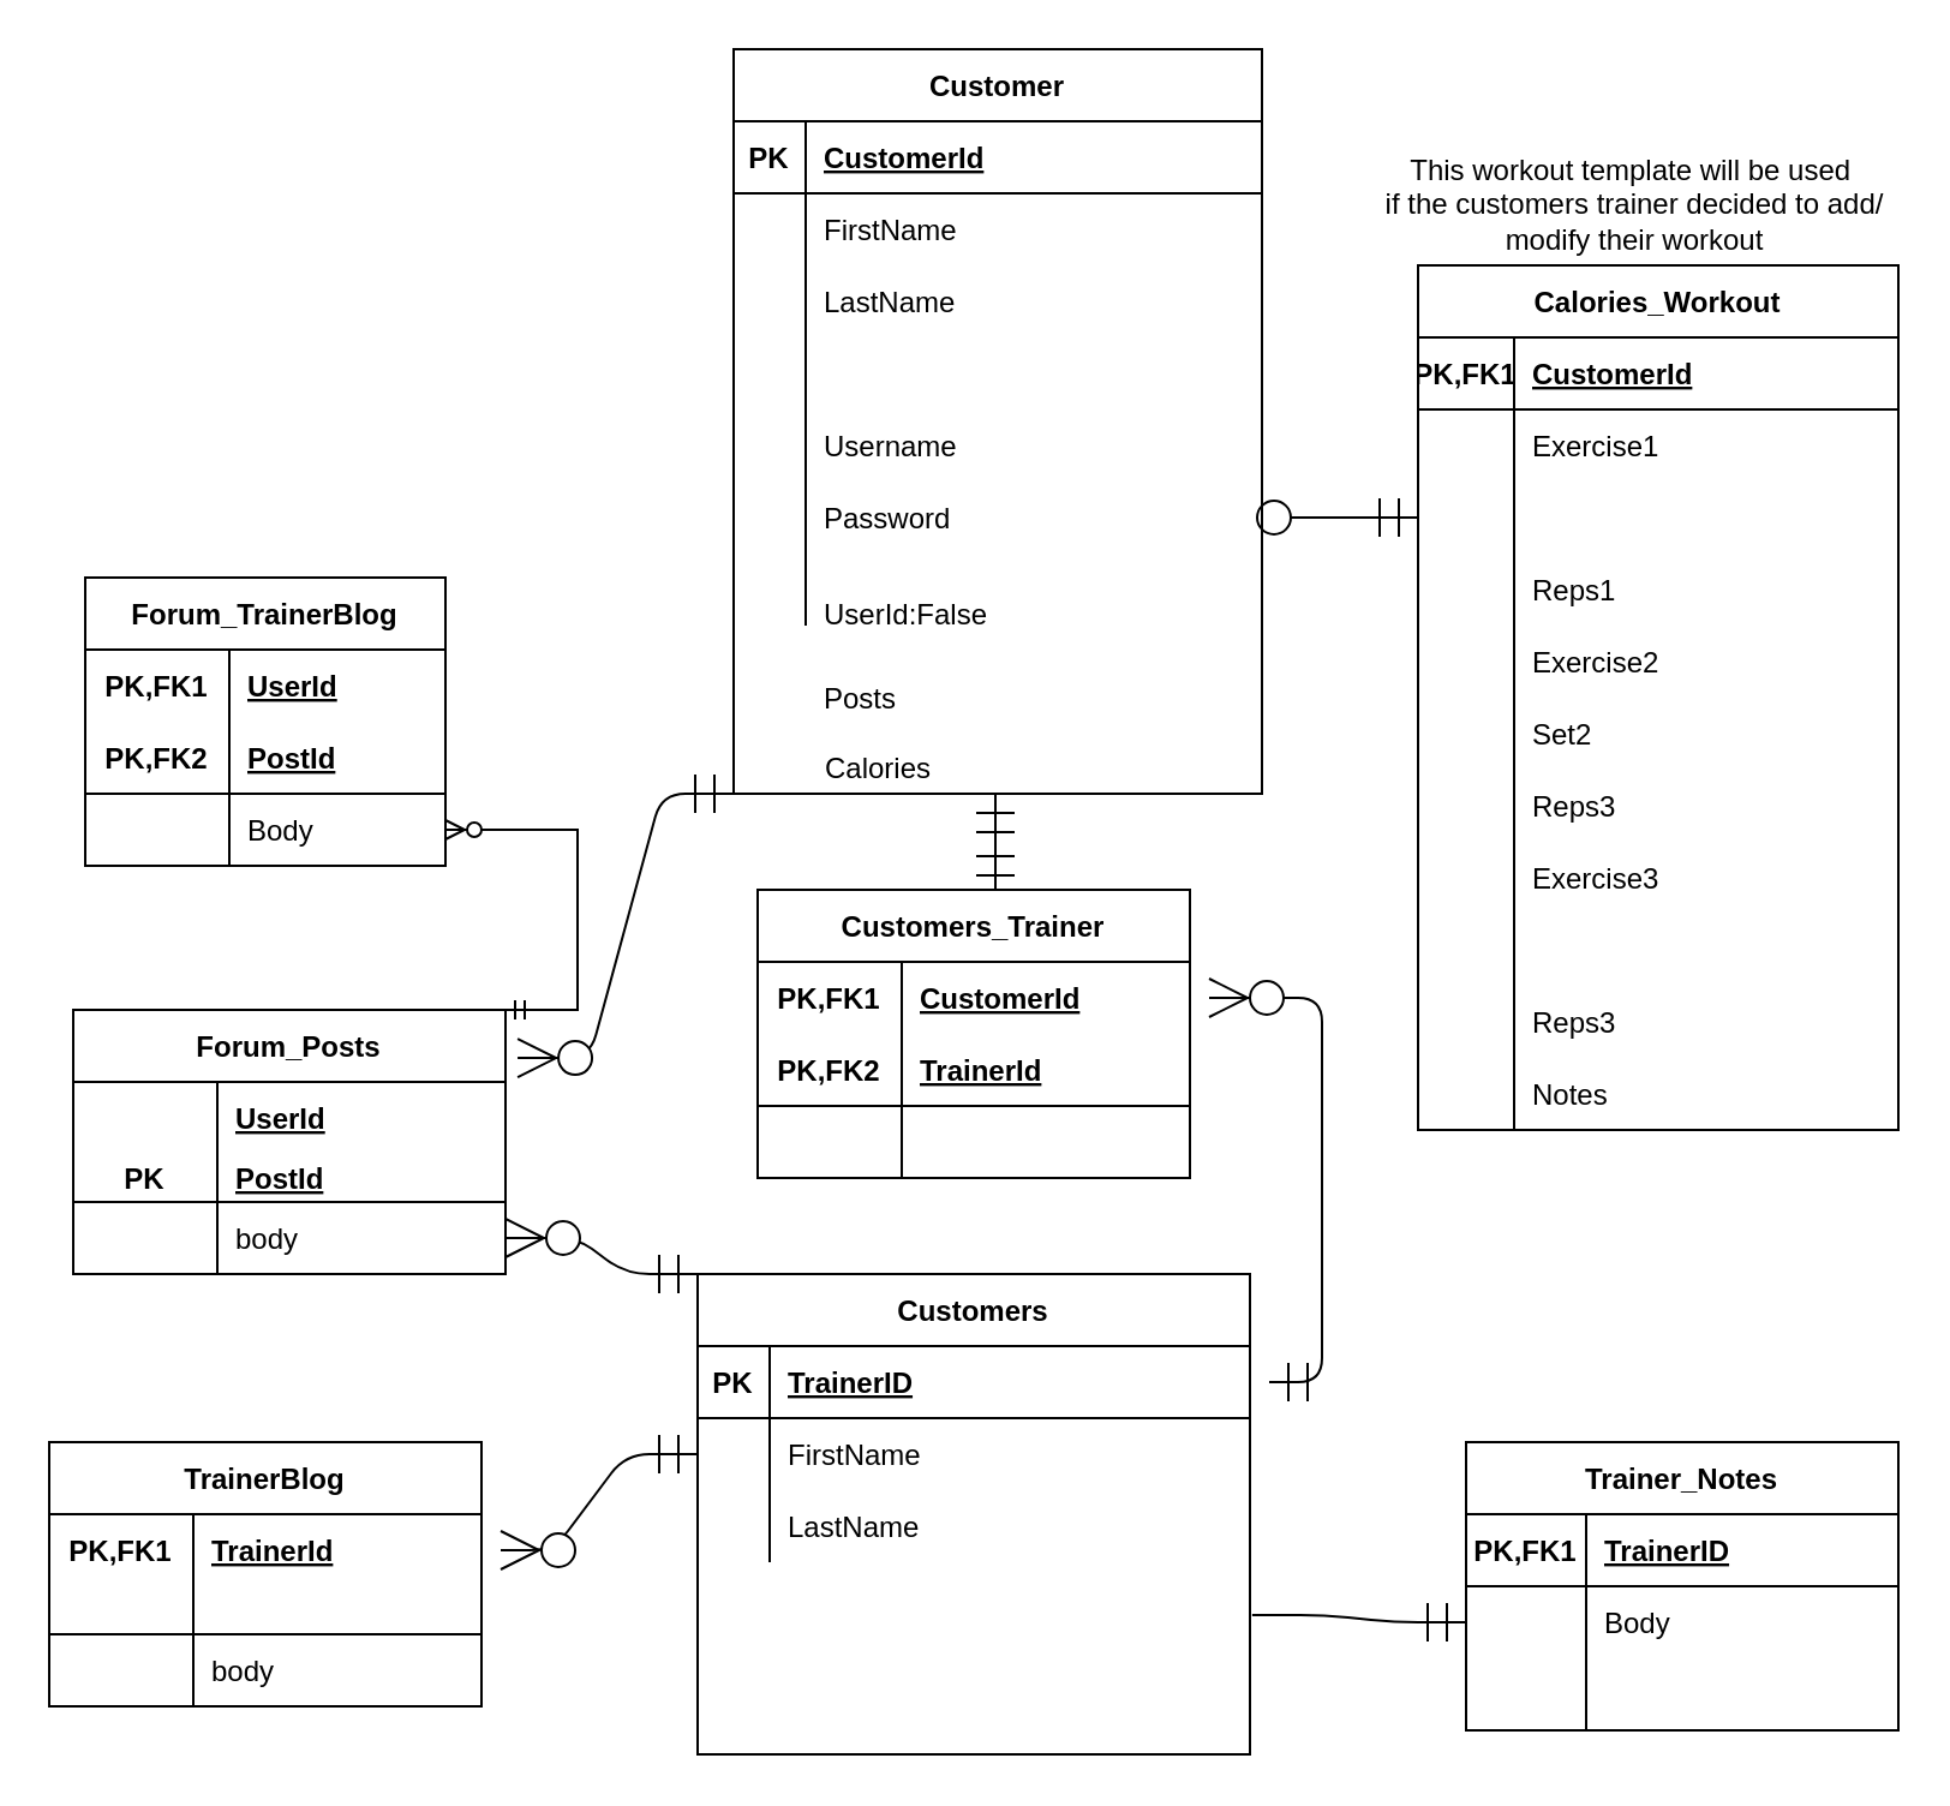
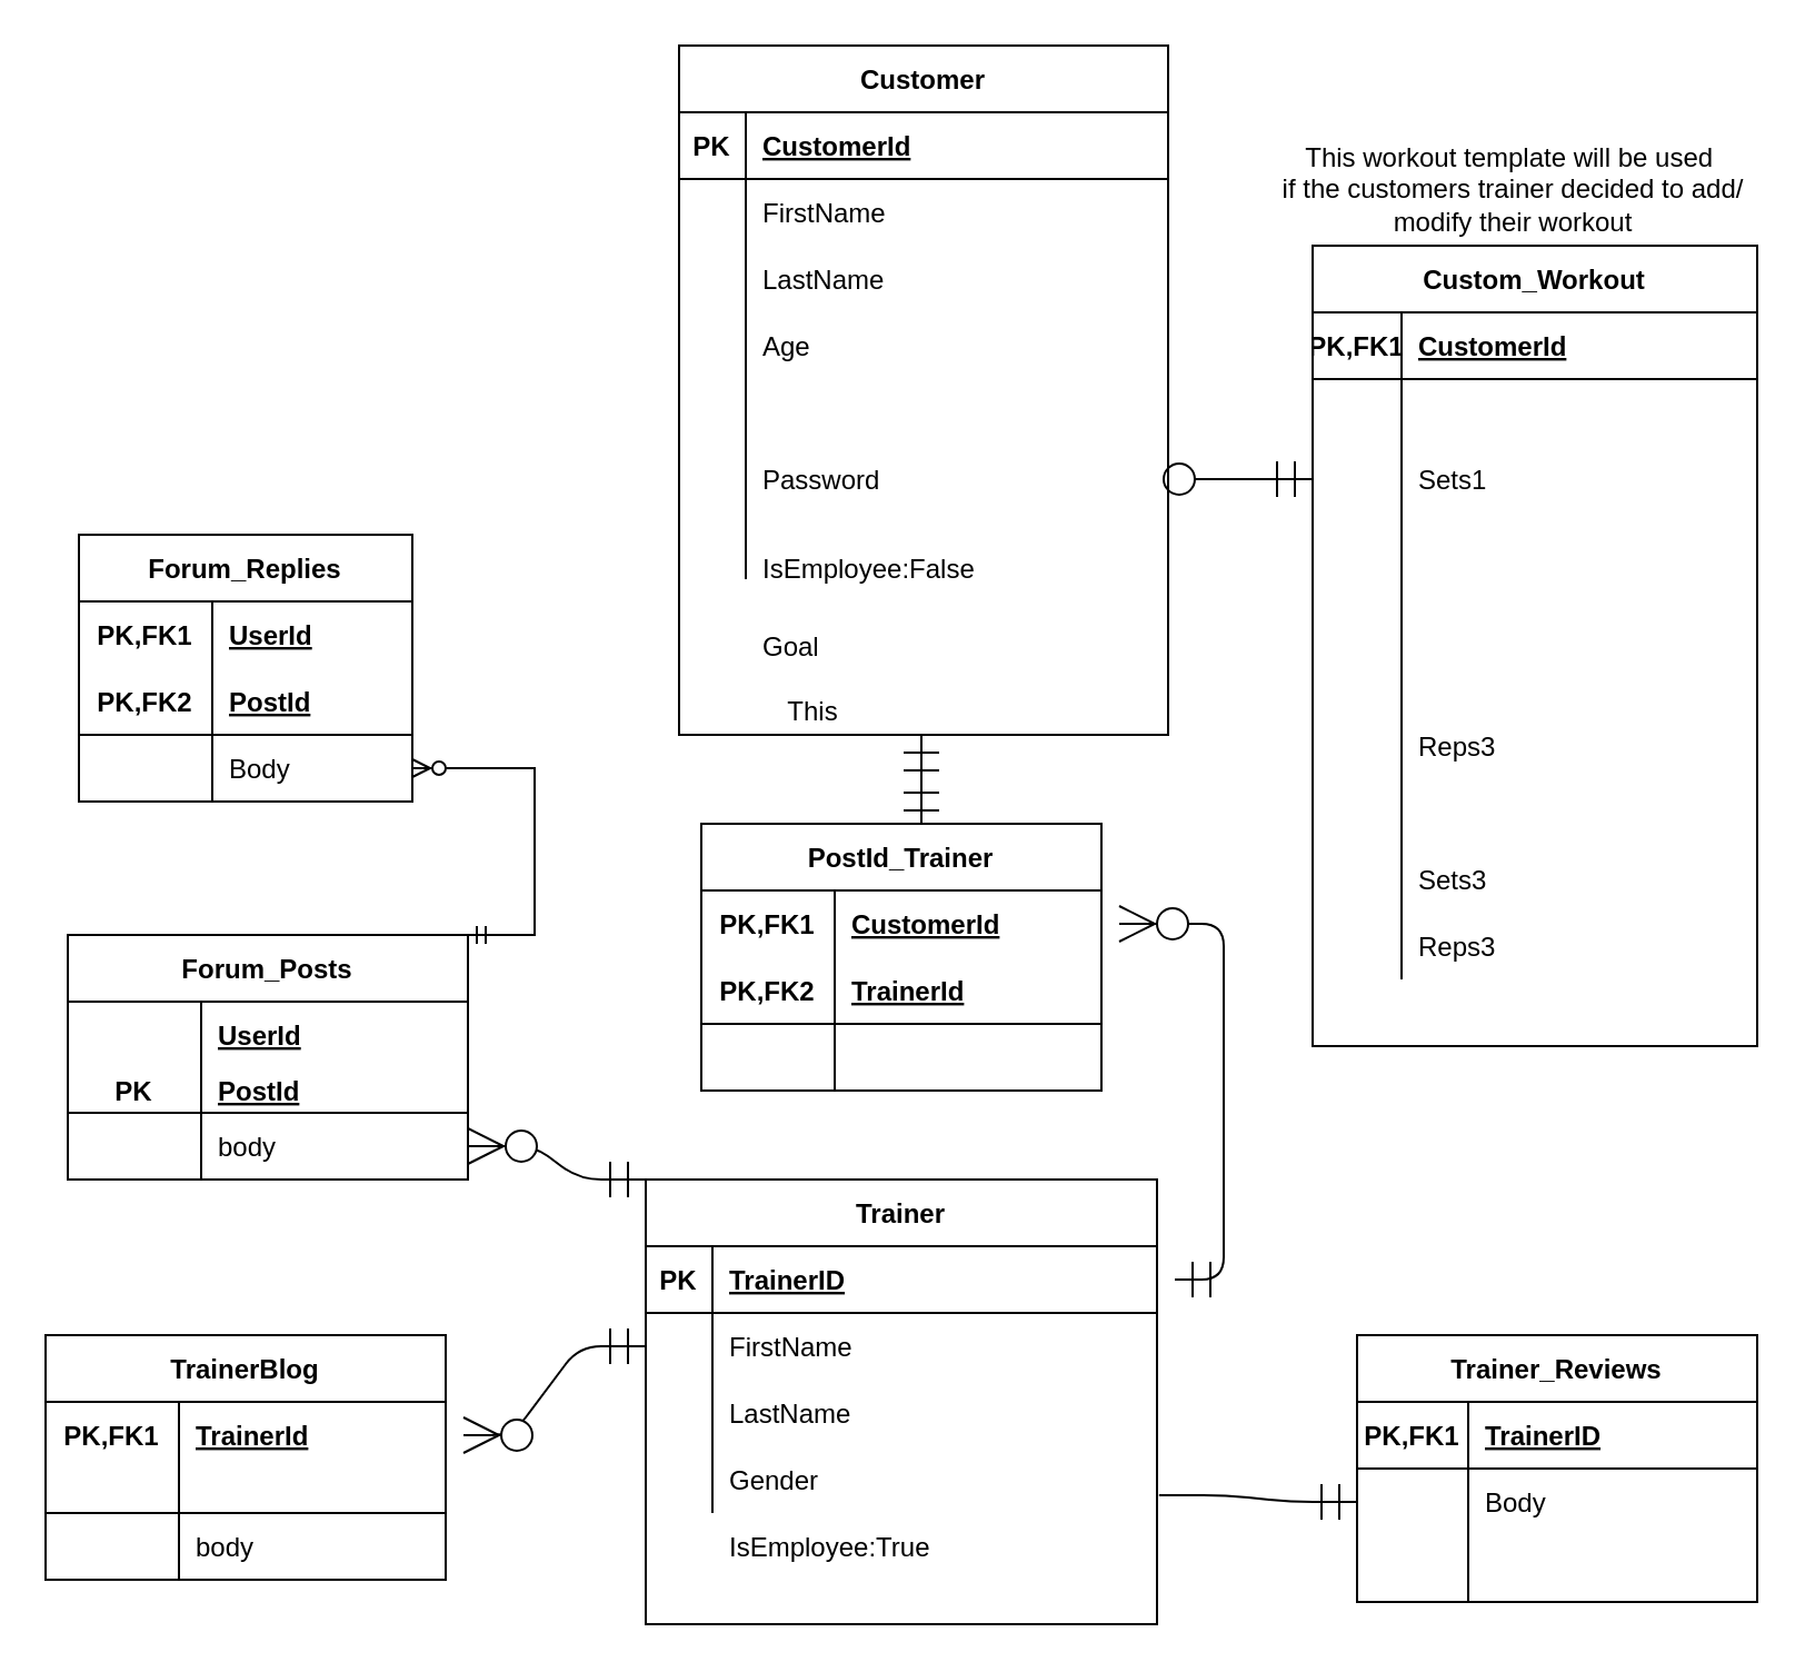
- <mxCell id="85" value="Calories_Workout" style="shape=table;startSize=30;container=1;collapsible=1;childLayout=tableLayout;fixedRows=1;rowLines=0;fontStyle=1;align=center;resizeLast=1;hachureGap=4;pointerEvents=0;" parent="1" vertex="1"><mxGeometry x="590" y="110" width="200" height="360" as="geometry" /></mxCell>
+ <mxCell id="85" value="Custom_Workout" style="shape=table;startSize=30;container=1;collapsible=1;childLayout=tableLayout;fixedRows=1;rowLines=0;fontStyle=1;align=center;resizeLast=1;hachureGap=4;pointerEvents=0;" parent="1" vertex="1"><mxGeometry x="590" y="110" width="200" height="360" as="geometry" /></mxCell>
+ <mxCell id="15" value="Age" style="shape=partialRectangle;connectable=0;fillColor=none;top=0;left=0;bottom=0;right=0;align=left;spacingLeft=6;overflow=hidden;" parent="13" vertex="1"><mxGeometry x="30" width="190" height="30" as="geometry"><mxRectangle width="190" height="30" as="alternateBounds" /></mxGeometry></mxCell>
- <mxCell id="18" value="Username" style="shape=partialRectangle;connectable=0;fillColor=none;top=0;left=0;bottom=0;right=0;align=left;spacingLeft=6;overflow=hidden;" parent="16" vertex="1"><mxGeometry x="30" width="190" height="30" as="geometry"><mxRectangle width="190" height="30" as="alternateBounds" /></mxGeometry></mxCell>
- <mxCell id="91" value="Exercise1" style="shape=partialRectangle;connectable=0;fillColor=none;top=0;left=0;bottom=0;right=0;align=left;spacingLeft=6;overflow=hidden;" parent="89" vertex="1"><mxGeometry x="40" width="160" height="30" as="geometry"><mxRectangle width="160" height="30" as="alternateBounds" /></mxGeometry></mxCell>
+ <mxCell id="94" value="Sets1    " style="shape=partialRectangle;connectable=0;fillColor=none;top=0;left=0;bottom=0;right=0;align=left;spacingLeft=6;overflow=hidden;" parent="92" vertex="1"><mxGeometry x="40" width="160" height="30" as="geometry"><mxRectangle width="160" height="30" as="alternateBounds" /></mxGeometry></mxCell>
- <mxCell id="97" value="Reps1" style="shape=partialRectangle;connectable=0;fillColor=none;top=0;left=0;bottom=0;right=0;align=left;spacingLeft=6;overflow=hidden;" parent="95" vertex="1"><mxGeometry x="40" width="160" height="30" as="geometry"><mxRectangle width="160" height="30" as="alternateBounds" /></mxGeometry></mxCell>
- <mxCell id="121" value="Forum_TrainerBlog" style="shape=table;startSize=30;container=1;collapsible=1;childLayout=tableLayout;fixedRows=1;rowLines=0;fontStyle=1;align=center;resizeLast=1;" vertex="1" parent="1"><mxGeometry x="35" y="240" width="150" height="120" as="geometry" /></mxCell>
+ <mxCell id="121" value="Forum_Replies" style="shape=table;startSize=30;container=1;collapsible=1;childLayout=tableLayout;fixedRows=1;rowLines=0;fontStyle=1;align=center;resizeLast=1;" vertex="1" parent="1"><mxGeometry x="35" y="240" width="150" height="120" as="geometry" /></mxCell>
- <mxCell id="25" value="UserId:False" style="shape=partialRectangle;connectable=0;fillColor=none;top=0;left=0;bottom=0;right=0;align=left;spacingLeft=6;overflow=hidden;" parent="1" vertex="1"><mxGeometry x="335" y="240" width="190" height="30" as="geometry"><mxRectangle width="190" height="30" as="alternateBounds" /></mxGeometry></mxCell>
+ <mxCell id="25" value="IsEmployee:False" style="shape=partialRectangle;connectable=0;fillColor=none;top=0;left=0;bottom=0;right=0;align=left;spacingLeft=6;overflow=hidden;" parent="1" vertex="1"><mxGeometry x="335" y="240" width="190" height="30" as="geometry"><mxRectangle width="190" height="30" as="alternateBounds" /></mxGeometry></mxCell>
- <mxCell id="100" value="Exercise2" style="shape=partialRectangle;connectable=0;fillColor=none;top=0;left=0;bottom=0;right=0;align=left;spacingLeft=6;overflow=hidden;" vertex="1" parent="98"><mxGeometry x="40" width="160" height="30" as="geometry"><mxRectangle width="160" height="30" as="alternateBounds" /></mxGeometry></mxCell>
- <mxCell id="26" value="Posts" style="shape=partialRectangle;connectable=0;fillColor=none;top=0;left=0;bottom=0;right=0;align=left;spacingLeft=6;overflow=hidden;" parent="1" vertex="1"><mxGeometry x="335" y="280" width="190" height="20" as="geometry"><mxRectangle width="190" height="30" as="alternateBounds" /></mxGeometry></mxCell>
+ <mxCell id="26" value="Goal" style="shape=partialRectangle;connectable=0;fillColor=none;top=0;left=0;bottom=0;right=0;align=left;spacingLeft=6;overflow=hidden;" parent="1" vertex="1"><mxGeometry x="335" y="280" width="190" height="20" as="geometry"><mxRectangle width="190" height="30" as="alternateBounds" /></mxGeometry></mxCell>
- <mxCell id="103" value="Set2" style="shape=partialRectangle;connectable=0;fillColor=none;top=0;left=0;bottom=0;right=0;align=left;spacingLeft=6;overflow=hidden;" vertex="1" parent="101"><mxGeometry x="40" width="160" height="30" as="geometry"><mxRectangle width="160" height="30" as="alternateBounds" /></mxGeometry></mxCell>
- <mxCell id="131" value="Calories" style="text;html=1;align=center;verticalAlign=middle;resizable=0;points=[];autosize=1;strokeColor=none;fillColor=none;" vertex="1" parent="1"><mxGeometry x="335" y="310" width="60" height="20" as="geometry" /></mxCell>
+ <mxCell id="131" value="This" style="text;html=1;align=center;verticalAlign=middle;resizable=0;points=[];autosize=1;strokeColor=none;fillColor=none;" vertex="1" parent="1"><mxGeometry x="335" y="310" width="60" height="20" as="geometry" /></mxCell>
- <mxCell id="109" value="Exercise3" style="shape=partialRectangle;connectable=0;fillColor=none;top=0;left=0;bottom=0;right=0;align=left;spacingLeft=6;overflow=hidden;" vertex="1" parent="107"><mxGeometry x="40" width="160" height="30" as="geometry"><mxRectangle width="160" height="30" as="alternateBounds" /></mxGeometry></mxCell>
- <mxCell id="72" value="" style="edgeStyle=entityRelationEdgeStyle;fontSize=12;html=1;endArrow=ERzeroToMany;startArrow=ERmandOne;startSize=14;endSize=14;sourcePerimeterSpacing=8;targetPerimeterSpacing=8;strokeColor=default;exitX=0;exitY=1;exitDx=0;exitDy=0;entryX=1.028;entryY=0.182;entryDx=0;entryDy=0;entryPerimeter=0;" parent="1" source="3" target="63" edge="1"><mxGeometry width="100" height="100" relative="1" as="geometry"><mxPoint x="130" y="360" as="sourcePoint" /><mxPoint x="310" y="290" as="targetPoint" /></mxGeometry></mxCell>
- <mxCell id="40" value="Customers_Trainer" style="shape=table;startSize=30;container=1;collapsible=1;childLayout=tableLayout;fixedRows=1;rowLines=0;fontStyle=1;align=center;resizeLast=1;hachureGap=4;pointerEvents=0;" parent="1" vertex="1"><mxGeometry x="315" y="370" width="180" height="120" as="geometry" /></mxCell>
+ <mxCell id="40" value="PostId_Trainer" style="shape=table;startSize=30;container=1;collapsible=1;childLayout=tableLayout;fixedRows=1;rowLines=0;fontStyle=1;align=center;resizeLast=1;hachureGap=4;pointerEvents=0;" parent="1" vertex="1"><mxGeometry x="315" y="370" width="180" height="120" as="geometry" /></mxCell>
+ <mxCell id="112" value="Sets3" style="shape=partialRectangle;connectable=0;fillColor=none;top=0;left=0;bottom=0;right=0;align=left;spacingLeft=6;overflow=hidden;" vertex="1" parent="110"><mxGeometry x="40" width="160" height="30" as="geometry"><mxRectangle width="160" height="30" as="alternateBounds" /></mxGeometry></mxCell>
- <mxCell id="118" value="Notes" style="shape=partialRectangle;connectable=0;fillColor=none;top=0;left=0;bottom=0;right=0;align=left;spacingLeft=6;overflow=hidden;" vertex="1" parent="116"><mxGeometry x="40" width="160" height="30" as="geometry"><mxRectangle width="160" height="30" as="alternateBounds" /></mxGeometry></mxCell>
- <mxCell id="27" value="Customers" style="shape=table;startSize=30;container=1;collapsible=1;childLayout=tableLayout;fixedRows=1;rowLines=0;fontStyle=1;align=center;resizeLast=1;hachureGap=4;pointerEvents=0;" parent="1" vertex="1"><mxGeometry x="290" y="530" width="230" height="200" as="geometry" /></mxCell>
+ <mxCell id="27" value="Trainer" style="shape=table;startSize=30;container=1;collapsible=1;childLayout=tableLayout;fixedRows=1;rowLines=0;fontStyle=1;align=center;resizeLast=1;hachureGap=4;pointerEvents=0;" parent="1" vertex="1"><mxGeometry x="290" y="530" width="230" height="200" as="geometry" /></mxCell>
- <mxCell id="52" value="Trainer_Notes" style="shape=table;startSize=30;container=1;collapsible=1;childLayout=tableLayout;fixedRows=1;rowLines=0;fontStyle=1;align=center;resizeLast=1;hachureGap=4;pointerEvents=0;" parent="1" vertex="1"><mxGeometry x="610" y="600" width="180" height="120" as="geometry" /></mxCell>
+ <mxCell id="52" value="Trainer_Reviews" style="shape=table;startSize=30;container=1;collapsible=1;childLayout=tableLayout;fixedRows=1;rowLines=0;fontStyle=1;align=center;resizeLast=1;hachureGap=4;pointerEvents=0;" parent="1" vertex="1"><mxGeometry x="610" y="600" width="180" height="120" as="geometry" /></mxCell>
+ <mxCell id="39" value="Gender" style="shape=partialRectangle;connectable=0;fillColor=none;top=0;left=0;bottom=0;right=0;align=left;spacingLeft=6;overflow=hidden;" parent="37" vertex="1"><mxGeometry x="30" width="200" height="30" as="geometry"><mxRectangle width="200" height="30" as="alternateBounds" /></mxGeometry></mxCell>
+ <mxCell id="50" value="IsEmployee:True" style="shape=partialRectangle;connectable=0;fillColor=none;top=0;left=0;bottom=0;right=0;align=left;spacingLeft=6;overflow=hidden;" parent="1" vertex="1"><mxGeometry x="320" y="680" width="190" height="30" as="geometry"><mxRectangle width="190" height="30" as="alternateBounds" /></mxGeometry></mxCell>
